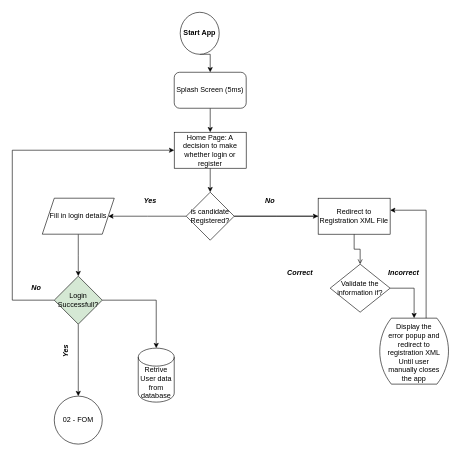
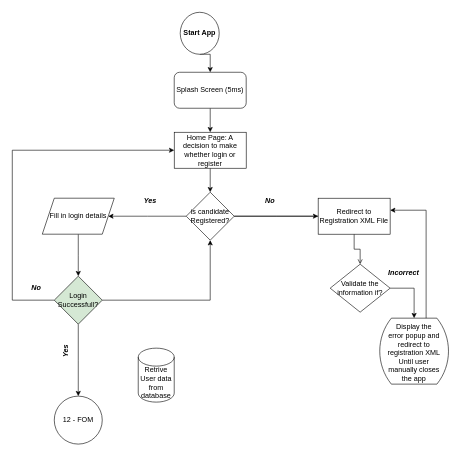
- <mxCell id="21" value="&lt;b&gt;Correct&lt;/b&gt;" style="text;html=1;strokeColor=none;fillColor=none;align=center;verticalAlign=middle;whiteSpace=wrap;rounded=0;fontStyle=2" vertex="1" parent="1"><mxGeometry x="470" y="440" width="60" height="30" as="geometry" /></mxCell>
- <mxCell id="27" style="edgeStyle=orthogonalEdgeStyle;rounded=0;orthogonalLoop=1;jettySize=auto;html=1;exitX=1;exitY=0.5;exitDx=0;exitDy=0;entryX=0.5;entryY=0;entryDx=0;entryDy=0;entryPerimeter=0;" edge="1" parent="1" source="29" target="31"><mxGeometry relative="1" as="geometry" /></mxCell>
+ <mxCell id="27" style="edgeStyle=orthogonalEdgeStyle;rounded=0;orthogonalLoop=1;jettySize=auto;html=1;exitX=1;exitY=0.5;exitDx=0;exitDy=0;" edge="1" parent="1" source="29" target="10"><mxGeometry relative="1" as="geometry" /></mxCell>
- <mxCell id="33" value="02 - FOM" style="ellipse;whiteSpace=wrap;html=1;aspect=fixed;" vertex="1" parent="1"><mxGeometry x="90" y="660" width="80" height="80" as="geometry" /></mxCell>
+ <mxCell id="33" value="12 - FOM" style="ellipse;whiteSpace=wrap;html=1;aspect=fixed;" vertex="1" parent="1"><mxGeometry x="90" y="660" width="80" height="80" as="geometry" /></mxCell>
